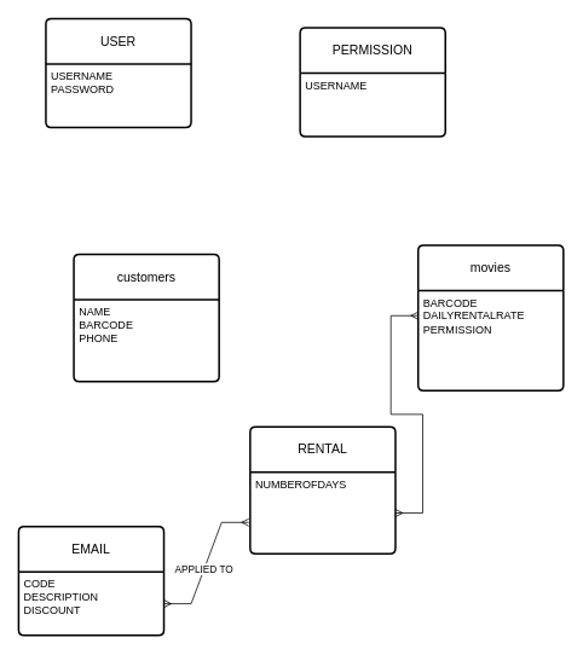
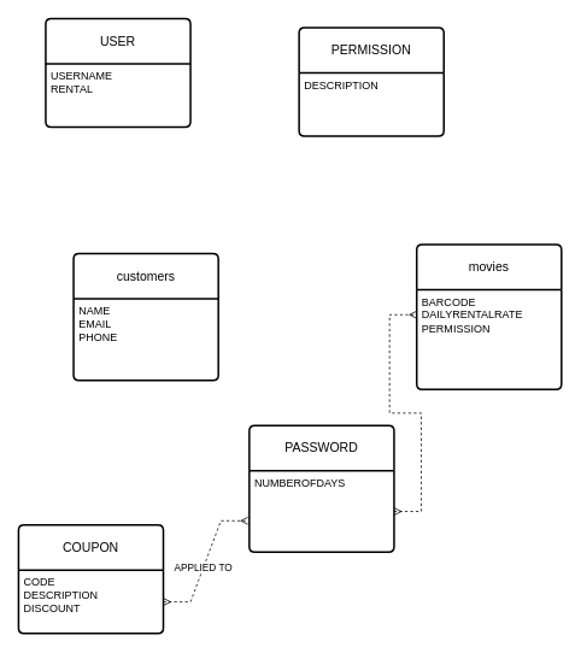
- <mxCell id="11" value="USERNAME&lt;br&gt;PASSWORD" style="align=left;strokeColor=none;fillColor=none;spacingLeft=4;fontSize=12;verticalAlign=top;resizable=0;rotatable=0;part=1;html=1;" vertex="1" parent="10"><mxGeometry y="50" width="160" height="70" as="geometry" /></mxCell>
+ <mxCell id="11" value="USERNAME&lt;br&gt;RENTAL" style="align=left;strokeColor=none;fillColor=none;spacingLeft=4;fontSize=12;verticalAlign=top;resizable=0;rotatable=0;part=1;html=1;" vertex="1" parent="10"><mxGeometry y="50" width="160" height="70" as="geometry" /></mxCell>
- <mxCell id="13" value="USERNAME" style="align=left;strokeColor=none;fillColor=none;spacingLeft=4;fontSize=12;verticalAlign=top;resizable=0;rotatable=0;part=1;html=1;" vertex="1" parent="12"><mxGeometry y="50" width="160" height="70" as="geometry" /></mxCell>
+ <mxCell id="13" value="DESCRIPTION" style="align=left;strokeColor=none;fillColor=none;spacingLeft=4;fontSize=12;verticalAlign=top;resizable=0;rotatable=0;part=1;html=1;" vertex="1" parent="12"><mxGeometry y="50" width="160" height="70" as="geometry" /></mxCell>
- <mxCell id="3" value="NAME&lt;br&gt;BARCODE&lt;br&gt;PHONE&lt;br&gt;" style="align=left;strokeColor=none;fillColor=none;spacingLeft=4;fontSize=12;verticalAlign=top;resizable=0;rotatable=0;part=1;html=1;" vertex="1" parent="2"><mxGeometry y="50" width="160" height="90" as="geometry" /></mxCell>
+ <mxCell id="3" value="NAME&lt;br&gt;EMAIL&lt;br&gt;PHONE&lt;br&gt;" style="align=left;strokeColor=none;fillColor=none;spacingLeft=4;fontSize=12;verticalAlign=top;resizable=0;rotatable=0;part=1;html=1;" vertex="1" parent="2"><mxGeometry y="50" width="160" height="90" as="geometry" /></mxCell>
- <mxCell id="14" value="" style="edgeStyle=entityRelationEdgeStyle;fontSize=12;html=1;endArrow=ERmany;startArrow=ERmany;rounded=0;entryX=0;entryY=0.25;entryDx=0;entryDy=0;" edge="1" parent="1" source="7" target="5"><mxGeometry width="100" height="100" relative="1" as="geometry"><mxPoint x="440" y="580" as="sourcePoint" /><mxPoint x="370" y="310" as="targetPoint" /></mxGeometry></mxCell>
+ <mxCell id="14" value="" style="edgeStyle=entityRelationEdgeStyle;fontSize=12;html=1;endArrow=ERmany;startArrow=ERmany;rounded=0;entryX=0;entryY=0.25;entryDx=0;entryDy=0;dashed=1;" edge="1" parent="1" source="7" target="5"><mxGeometry width="100" height="100" relative="1" as="geometry"><mxPoint x="440" y="580" as="sourcePoint" /><mxPoint x="370" y="310" as="targetPoint" /></mxGeometry></mxCell>
- <mxCell id="6" value="RENTAL" style="swimlane;childLayout=stackLayout;horizontal=1;startSize=50;horizontalStack=0;rounded=1;fontSize=14;fontStyle=0;strokeWidth=2;resizeParent=0;resizeLast=1;shadow=0;dashed=0;align=center;arcSize=4;whiteSpace=wrap;html=1;" vertex="1" parent="1"><mxGeometry x="275" y="470" width="160" height="140" as="geometry" /></mxCell>
+ <mxCell id="6" value="PASSWORD" style="swimlane;childLayout=stackLayout;horizontal=1;startSize=50;horizontalStack=0;rounded=1;fontSize=14;fontStyle=0;strokeWidth=2;resizeParent=0;resizeLast=1;shadow=0;dashed=0;align=center;arcSize=4;whiteSpace=wrap;html=1;" vertex="1" parent="1"><mxGeometry x="275" y="470" width="160" height="140" as="geometry" /></mxCell>
- <mxCell id="15" value="" style="edgeStyle=entityRelationEdgeStyle;fontSize=12;html=1;endArrow=ERmany;startArrow=ERmany;rounded=0;entryX=-0.009;entryY=0.615;entryDx=0;entryDy=0;entryPerimeter=0;" edge="1" parent="1" source="9" target="7"><mxGeometry width="100" height="100" relative="1" as="geometry"><mxPoint x="70" y="560" as="sourcePoint" /><mxPoint x="270" y="580" as="targetPoint" /></mxGeometry></mxCell>
+ <mxCell id="15" value="" style="edgeStyle=entityRelationEdgeStyle;fontSize=12;html=1;endArrow=ERmany;startArrow=ERmany;rounded=0;entryX=-0.009;entryY=0.615;entryDx=0;entryDy=0;entryPerimeter=0;dashed=1;" edge="1" parent="1" source="9" target="7"><mxGeometry width="100" height="100" relative="1" as="geometry"><mxPoint x="70" y="560" as="sourcePoint" /><mxPoint x="270" y="580" as="targetPoint" /></mxGeometry></mxCell>
- <mxCell id="8" value="EMAIL" style="swimlane;childLayout=stackLayout;horizontal=1;startSize=50;horizontalStack=0;rounded=1;fontSize=14;fontStyle=0;strokeWidth=2;resizeParent=0;resizeLast=1;shadow=0;dashed=0;align=center;arcSize=4;whiteSpace=wrap;html=1;" vertex="1" parent="1"><mxGeometry x="20" y="580" width="160" height="120" as="geometry" /></mxCell>
+ <mxCell id="8" value="COUPON" style="swimlane;childLayout=stackLayout;horizontal=1;startSize=50;horizontalStack=0;rounded=1;fontSize=14;fontStyle=0;strokeWidth=2;resizeParent=0;resizeLast=1;shadow=0;dashed=0;align=center;arcSize=4;whiteSpace=wrap;html=1;" vertex="1" parent="1"><mxGeometry x="20" y="580" width="160" height="120" as="geometry" /></mxCell>
